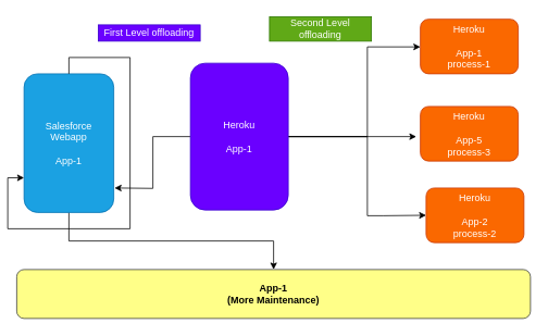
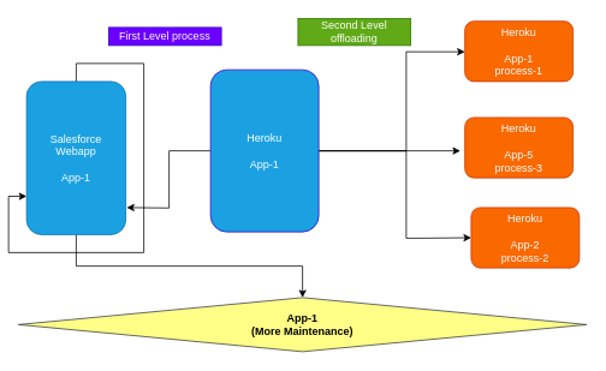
- <mxCell id="10" value="First Level offloading" style="text;html=1;strokeColor=#3700CC;fillColor=#6a00ff;align=center;verticalAlign=middle;whiteSpace=wrap;rounded=0;fontColor=#ffffff;" vertex="1" parent="1"><mxGeometry x="120" y="30" width="125" height="20" as="geometry" /></mxCell>
+ <mxCell id="10" value="First Level process" style="text;html=1;strokeColor=#3700CC;fillColor=#6a00ff;align=center;verticalAlign=middle;whiteSpace=wrap;rounded=0;fontColor=#ffffff;" vertex="1" parent="1"><mxGeometry x="120" y="30" width="125" height="20" as="geometry" /></mxCell>
- <mxCell id="8" value="Heroku&lt;br&gt;&lt;br&gt;App-1" style="rounded=1;whiteSpace=wrap;html=1;fillColor=#6a00ff;strokeColor=#3700CC;fontColor=#ffffff;" vertex="1" parent="1"><mxGeometry x="233" y="77" width="120" height="180" as="geometry" /></mxCell>
+ <mxCell id="8" value="Heroku&lt;br&gt;&lt;br&gt;App-1" style="rounded=1;whiteSpace=wrap;html=1;fillColor=#1ba1e2;strokeColor=#3700CC;fontColor=#ffffff;" vertex="1" parent="1"><mxGeometry x="233" y="77" width="120" height="180" as="geometry" /></mxCell>
- <mxCell id="13" value="App-1&lt;br&gt;(More Maintenance)" style="rounded=1;whiteSpace=wrap;html=1;fillColor=#ffff88;strokeColor=#36393d;fontStyle=1" vertex="1" parent="1"><mxGeometry x="20" y="330" width="630" height="60" as="geometry" /></mxCell>
+ <mxCell id="13" value="App-1&lt;br&gt;(More Maintenance)" style="rhombus;whiteSpace=wrap;html=1;fillColor=#ffff88;strokeColor=#36393d;fontStyle=1;" vertex="1" parent="1"><mxGeometry x="20" y="330" width="630" height="60" as="geometry" /></mxCell>
